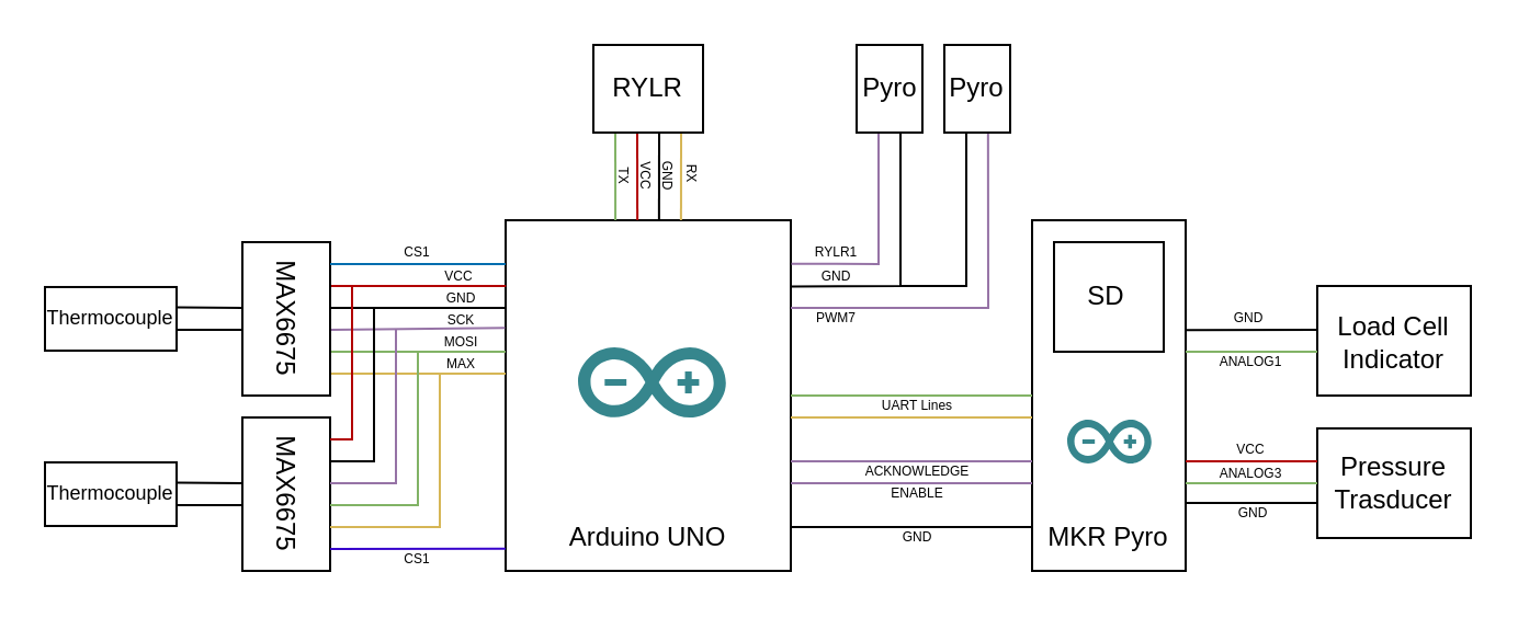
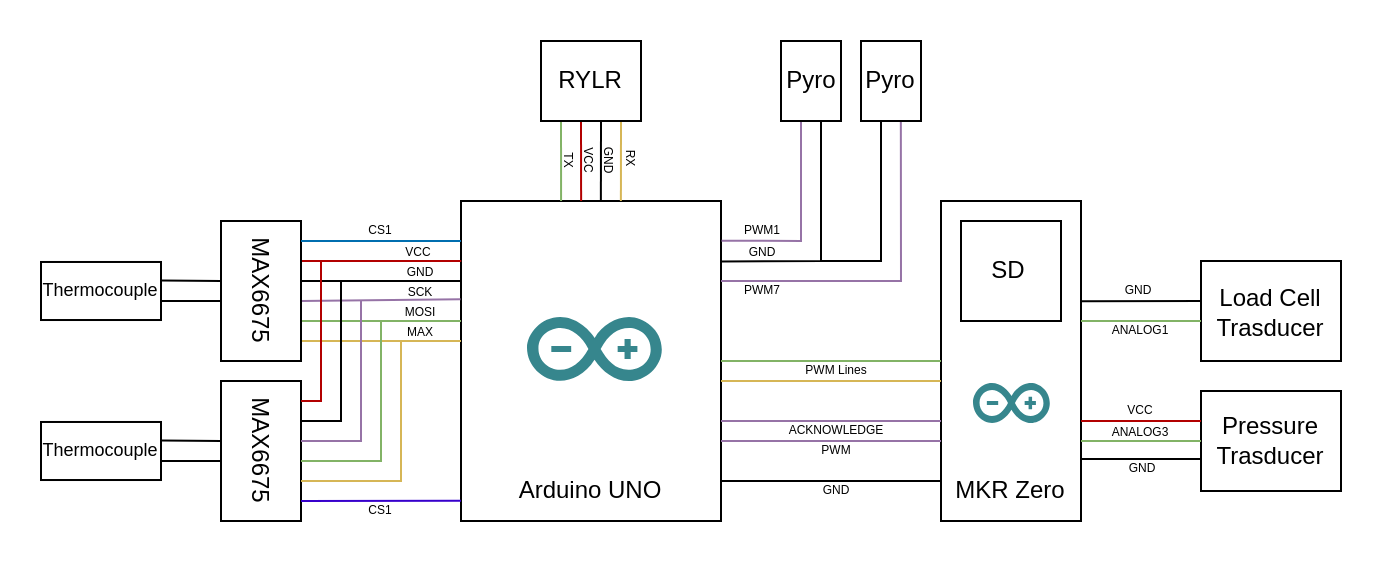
- <mxCell id="63" value="&lt;div&gt;&lt;span style=&quot;background-color: transparent; color: light-dark(rgb(0, 0, 0), rgb(255, 255, 255));&quot;&gt;RYLR1&lt;/span&gt;&lt;/div&gt;" style="text;html=1;align=center;verticalAlign=middle;whiteSpace=wrap;rounded=0;fontSize=6;" vertex="1" parent="1"><mxGeometry x="360.5" y="110" width="40" height="10" as="geometry" /></mxCell>
+ <mxCell id="63" value="&lt;div&gt;&lt;span style=&quot;background-color: transparent; color: light-dark(rgb(0, 0, 0), rgb(255, 255, 255));&quot;&gt;PWM1&lt;/span&gt;&lt;/div&gt;" style="text;html=1;align=center;verticalAlign=middle;whiteSpace=wrap;rounded=0;fontSize=6;" vertex="1" parent="1"><mxGeometry x="360.5" y="110" width="40" height="10" as="geometry" /></mxCell>
- <mxCell id="40" value="Load Cell&lt;div&gt;Indicator&lt;/div&gt;" style="text;html=1;align=center;verticalAlign=middle;whiteSpace=wrap;rounded=0;" vertex="1" parent="1"><mxGeometry x="605" y="141" width="60" height="30" as="geometry" /></mxCell>
+ <mxCell id="40" value="Load Cell&lt;div&gt;Trasducer&lt;/div&gt;" style="text;html=1;align=center;verticalAlign=middle;whiteSpace=wrap;rounded=0;" vertex="1" parent="1"><mxGeometry x="605" y="141" width="60" height="30" as="geometry" /></mxCell>
- <mxCell id="60" value="UART Lines" style="text;html=1;align=center;verticalAlign=middle;whiteSpace=wrap;rounded=0;fontSize=6;" vertex="1" parent="1"><mxGeometry x="397.5" y="180" width="40" height="10" as="geometry" /></mxCell>
+ <mxCell id="60" value="PWM Lines" style="text;html=1;align=center;verticalAlign=middle;whiteSpace=wrap;rounded=0;fontSize=6;" vertex="1" parent="1"><mxGeometry x="397.5" y="180" width="40" height="10" as="geometry" /></mxCell>
- <mxCell id="58" value="&lt;div&gt;&lt;span style=&quot;background-color: transparent; color: light-dark(rgb(0, 0, 0), rgb(255, 255, 255));&quot;&gt;ENABLE&lt;/span&gt;&lt;/div&gt;" style="text;html=1;align=center;verticalAlign=middle;whiteSpace=wrap;rounded=0;fontSize=6;" vertex="1" parent="1"><mxGeometry x="397.5" y="220" width="40" height="10" as="geometry" /></mxCell>
+ <mxCell id="58" value="&lt;div&gt;&lt;span style=&quot;background-color: transparent; color: light-dark(rgb(0, 0, 0), rgb(255, 255, 255));&quot;&gt;PWM&lt;/span&gt;&lt;/div&gt;" style="text;html=1;align=center;verticalAlign=middle;whiteSpace=wrap;rounded=0;fontSize=6;" vertex="1" parent="1"><mxGeometry x="397.5" y="220" width="40" height="10" as="geometry" /></mxCell>
- <mxCell id="28" value="MKR Pyro" style="text;html=1;align=center;verticalAlign=middle;whiteSpace=wrap;rounded=0;" vertex="1" parent="1"><mxGeometry x="475" y="230" width="60" height="30" as="geometry" /></mxCell>
+ <mxCell id="28" value="MKR Zero" style="text;html=1;align=center;verticalAlign=middle;whiteSpace=wrap;rounded=0;" vertex="1" parent="1"><mxGeometry x="475" y="230" width="60" height="30" as="geometry" /></mxCell>
